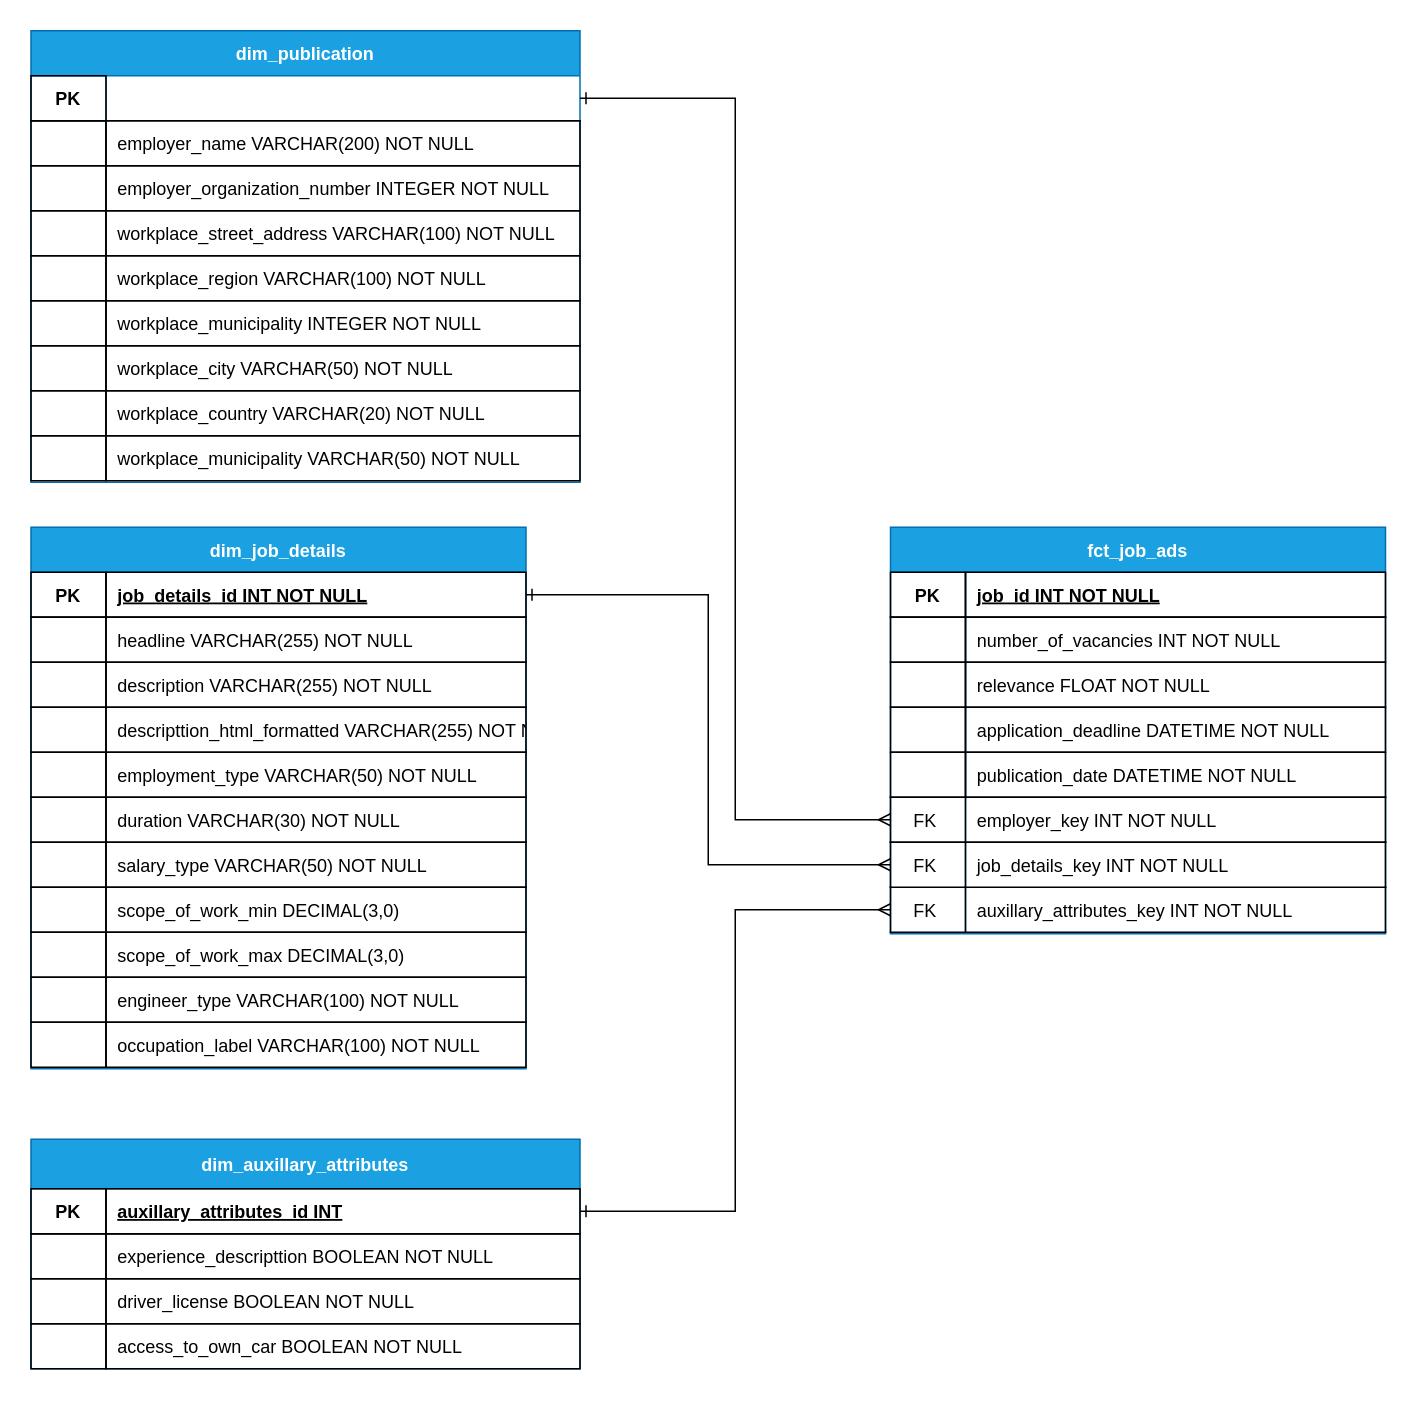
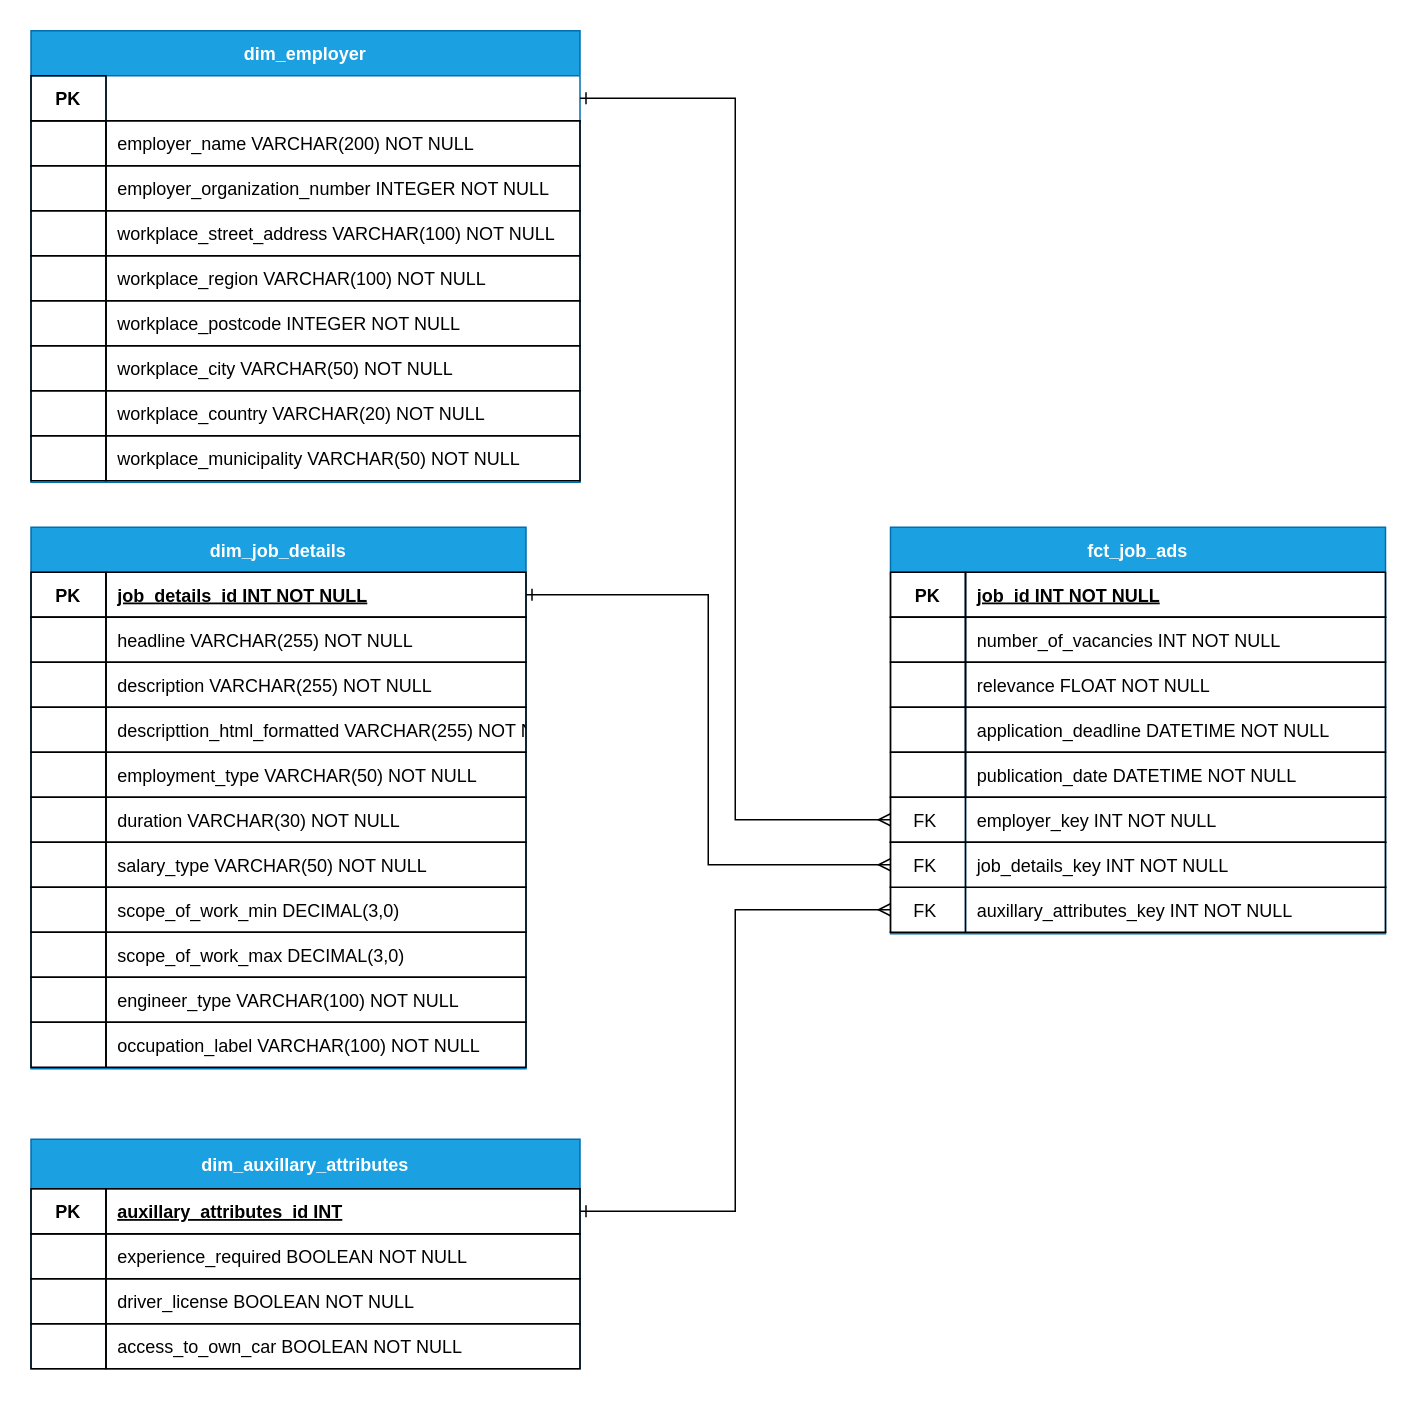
- <mxCell id="61" value="dim_publication" style="shape=table;startSize=30;container=1;collapsible=1;childLayout=tableLayout;fixedRows=1;rowLines=0;fontStyle=1;align=center;resizeLast=1;fillColor=#1ba1e2;fontColor=#ffffff;strokeColor=#006EAF;" vertex="1" parent="1"><mxGeometry x="20" y="20" width="366" height="301" as="geometry" /></mxCell>
+ <mxCell id="61" value="dim_employer" style="shape=table;startSize=30;container=1;collapsible=1;childLayout=tableLayout;fixedRows=1;rowLines=0;fontStyle=1;align=center;resizeLast=1;fillColor=#1ba1e2;fontColor=#ffffff;strokeColor=#006EAF;" vertex="1" parent="1"><mxGeometry x="20" y="20" width="366" height="301" as="geometry" /></mxCell>
- <mxCell id="78" value="workplace_municipality INTEGER NOT NULL" style="shape=partialRectangle;overflow=hidden;connectable=0;fillColor=none;top=1;left=1;bottom=1;right=1;align=left;spacingLeft=6;" vertex="1" parent="76"><mxGeometry x="50" width="316" height="30" as="geometry"><mxRectangle width="316" height="30" as="alternateBounds" /></mxGeometry></mxCell>
+ <mxCell id="78" value="workplace_postcode INTEGER NOT NULL" style="shape=partialRectangle;overflow=hidden;connectable=0;fillColor=none;top=1;left=1;bottom=1;right=1;align=left;spacingLeft=6;" vertex="1" parent="76"><mxGeometry x="50" width="316" height="30" as="geometry"><mxRectangle width="316" height="30" as="alternateBounds" /></mxGeometry></mxCell>
- <mxCell id="94" value="experience_descripttion BOOLEAN NOT NULL" style="shape=partialRectangle;overflow=hidden;connectable=0;fillColor=none;top=1;left=1;bottom=1;right=1;align=left;spacingLeft=6;" vertex="1" parent="92"><mxGeometry x="50" width="316" height="30" as="geometry"><mxRectangle width="316" height="30" as="alternateBounds" /></mxGeometry></mxCell>
+ <mxCell id="94" value="experience_required BOOLEAN NOT NULL" style="shape=partialRectangle;overflow=hidden;connectable=0;fillColor=none;top=1;left=1;bottom=1;right=1;align=left;spacingLeft=6;" vertex="1" parent="92"><mxGeometry x="50" width="316" height="30" as="geometry"><mxRectangle width="316" height="30" as="alternateBounds" /></mxGeometry></mxCell>
